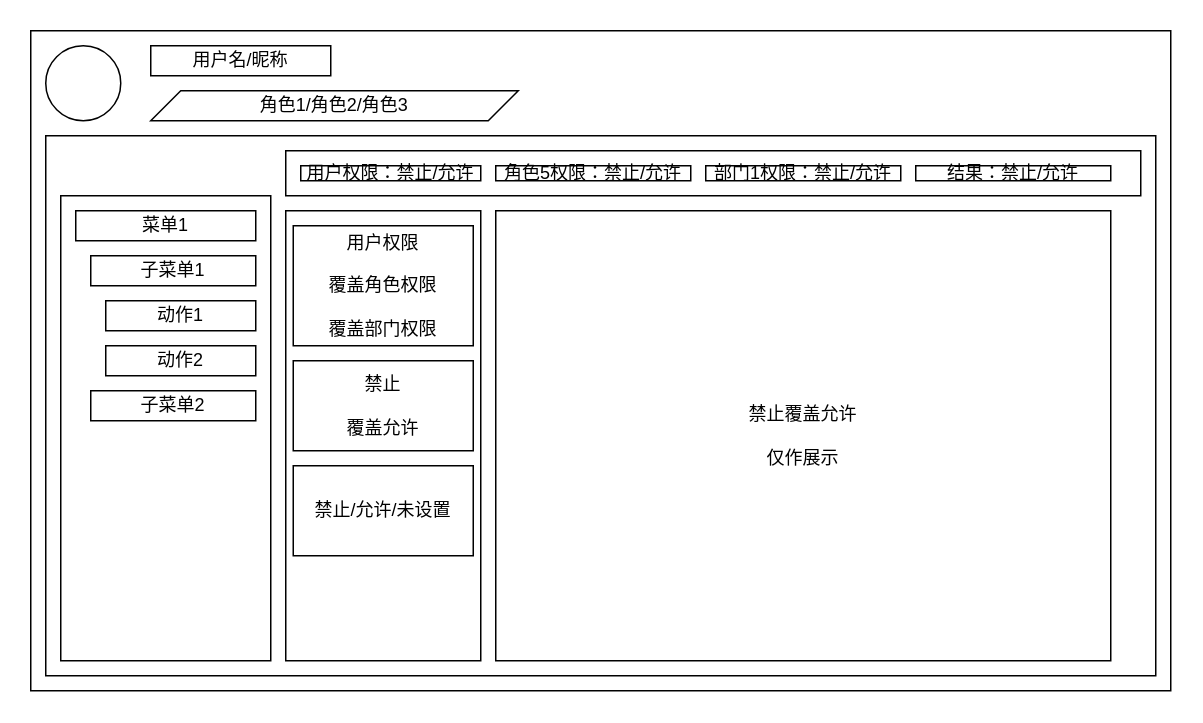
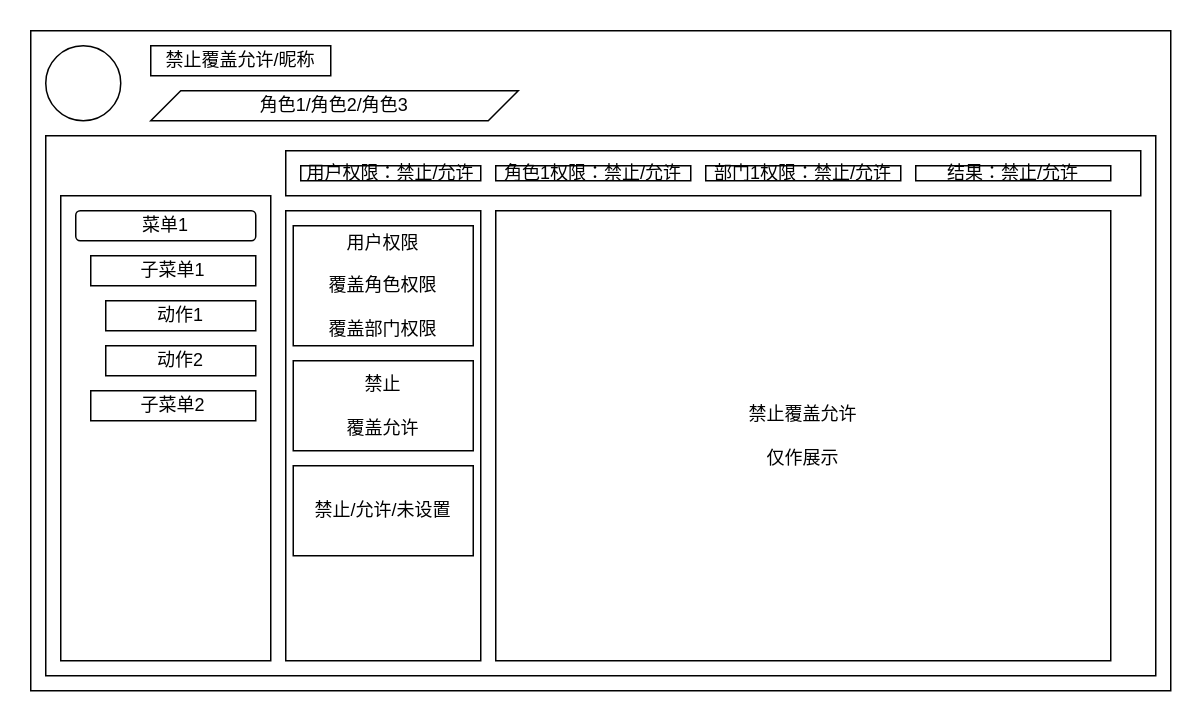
- <mxCell id="4" value="用户名/昵称" style="rounded=0;whiteSpace=wrap;html=1;" vertex="1" parent="1"><mxGeometry x="100" y="30" width="120" height="20" as="geometry" /></mxCell>
+ <mxCell id="4" value="禁止覆盖允许/昵称" style="rounded=0;whiteSpace=wrap;html=1;" vertex="1" parent="1"><mxGeometry x="100" y="30" width="120" height="20" as="geometry" /></mxCell>
- <mxCell id="15" value="角色5权限：禁止/允许" style="rounded=0;whiteSpace=wrap;html=1;" vertex="1" parent="1"><mxGeometry x="330" y="110" width="130" height="10" as="geometry" /></mxCell>
+ <mxCell id="15" value="角色1权限：禁止/允许" style="rounded=0;whiteSpace=wrap;html=1;" vertex="1" parent="1"><mxGeometry x="330" y="110" width="130" height="10" as="geometry" /></mxCell>
- <mxCell id="8" value="菜单1" style="rounded=0;whiteSpace=wrap;html=1;" vertex="1" parent="1"><mxGeometry x="50" y="140" width="120" height="20" as="geometry" /></mxCell>
+ <mxCell id="8" value="菜单1" style="whiteSpace=wrap;html=1;rounded=1;" vertex="1" parent="1"><mxGeometry x="50" y="140" width="120" height="20" as="geometry" /></mxCell>
